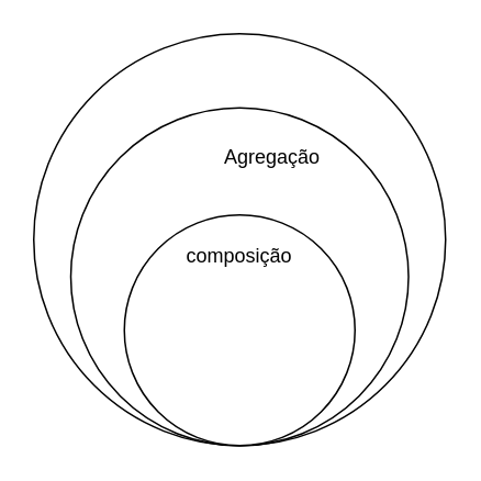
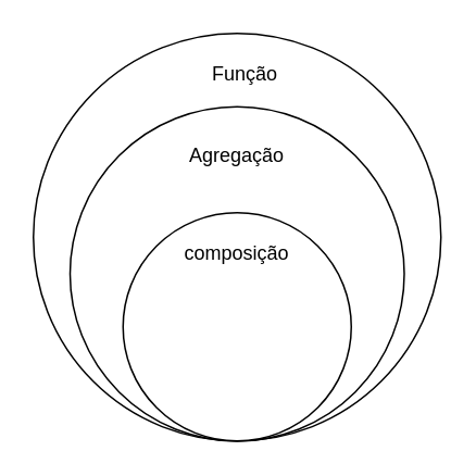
+ <mxCell id="7" value="Função" style="text;strokeColor=none;align=center;fillColor=none;html=1;verticalAlign=middle;whiteSpace=wrap;rounded=0;" vertex="1" parent="1"><mxGeometry x="120" y="30" width="60" height="30" as="geometry" /></mxCell>
- <mxCell id="6" value="Agregação" style="text;strokeColor=none;align=center;fillColor=none;html=1;verticalAlign=middle;whiteSpace=wrap;rounded=0;" vertex="1" parent="1"><mxGeometry x="135" y="80" width="60" height="30" as="geometry" /></mxCell>
+ <mxCell id="6" value="Agregação" style="text;strokeColor=none;align=center;fillColor=none;html=1;verticalAlign=middle;whiteSpace=wrap;rounded=0;" vertex="1" parent="1"><mxGeometry x="115" y="80" width="60" height="30" as="geometry" /></mxCell>
